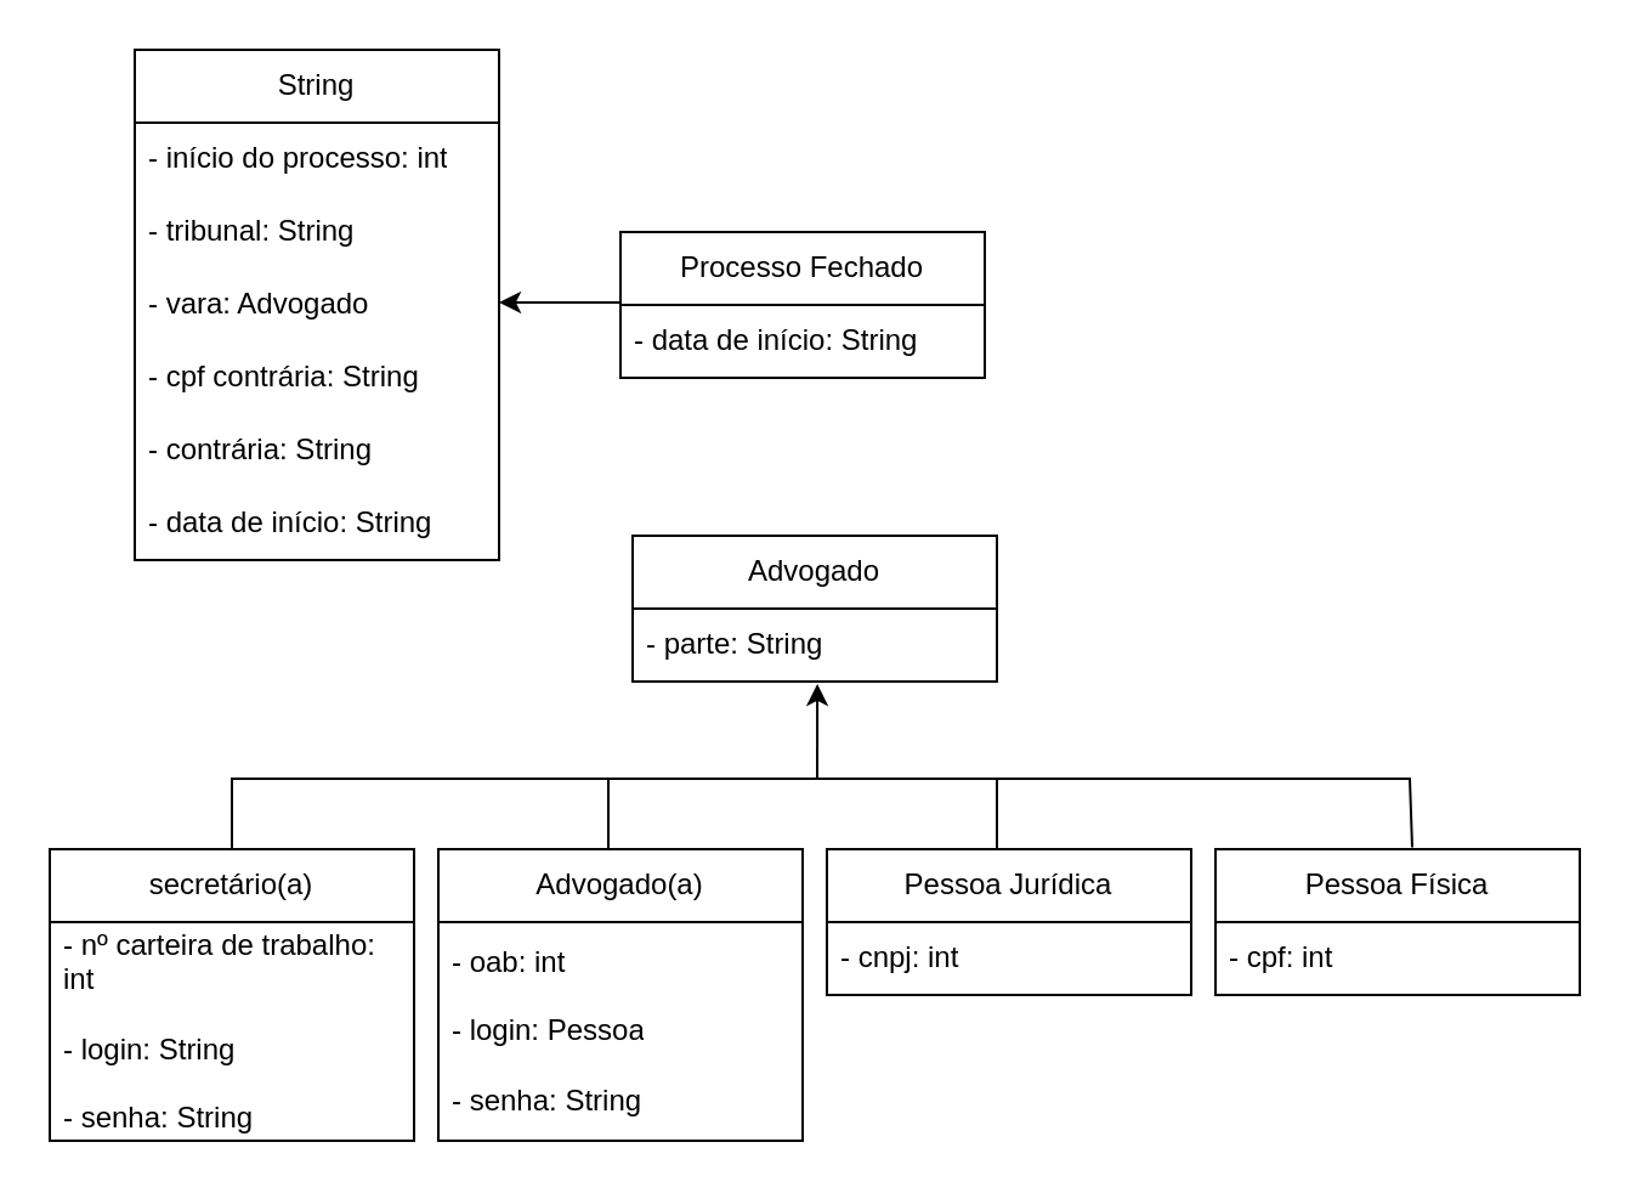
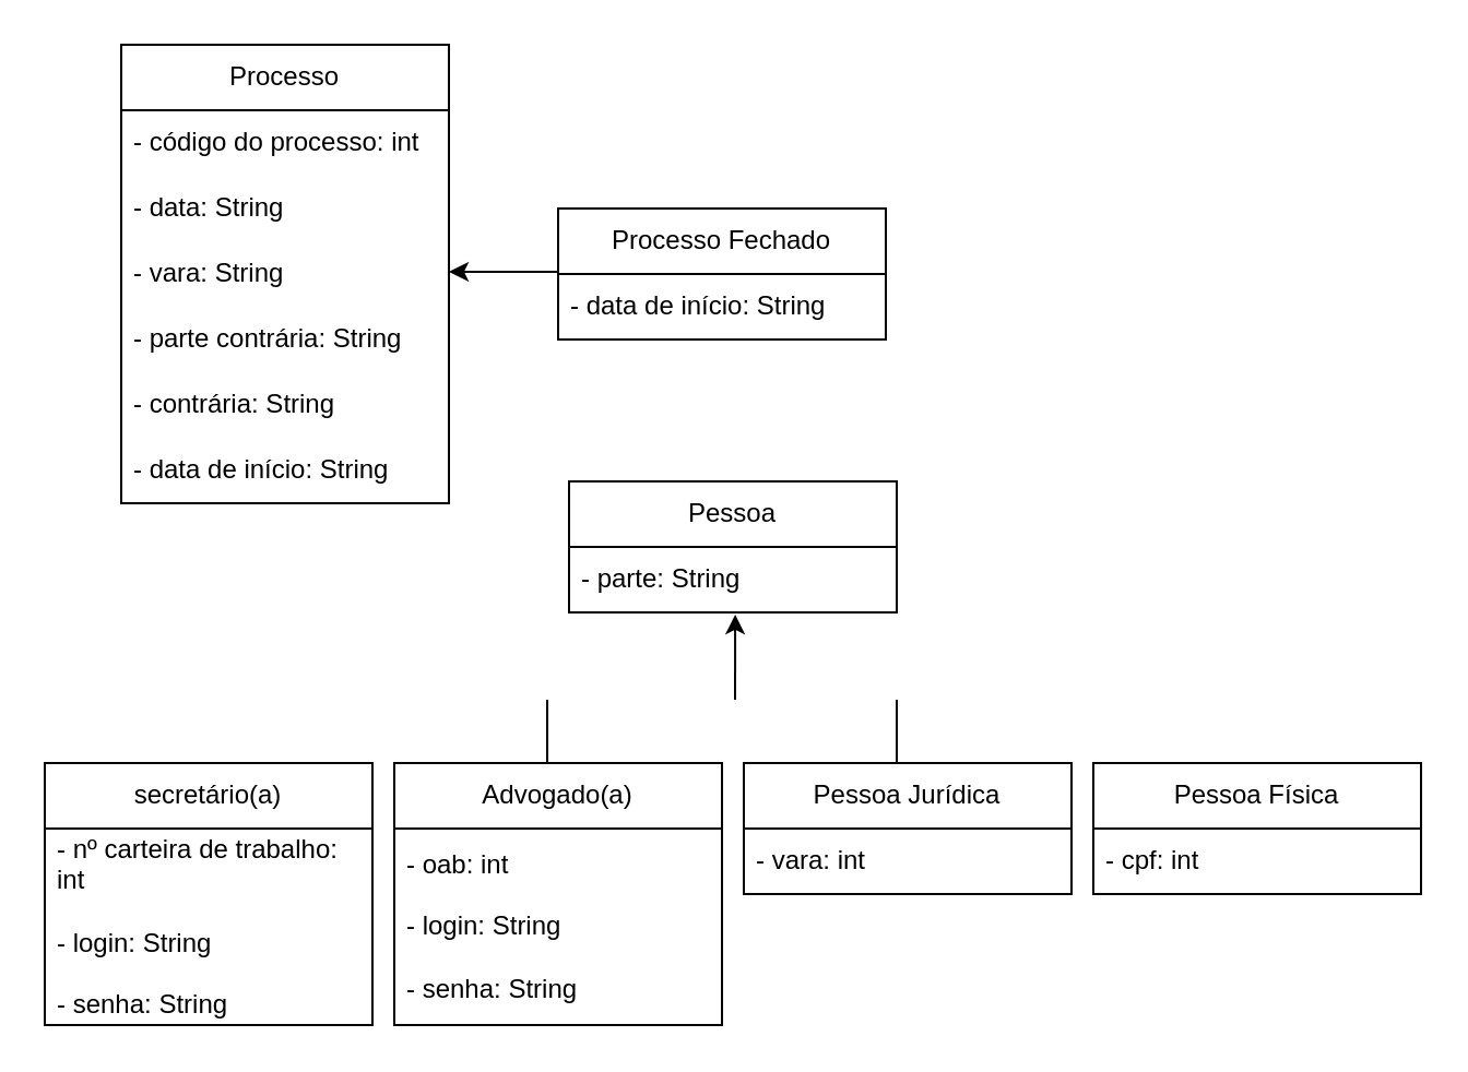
- <mxCell id="16" value="String" style="swimlane;fontStyle=0;childLayout=stackLayout;horizontal=1;startSize=30;horizontalStack=0;resizeParent=1;resizeParentMax=0;resizeLast=0;collapsible=1;marginBottom=0;whiteSpace=wrap;html=1;" vertex="1" parent="1"><mxGeometry x="55" y="20" width="150" height="210" as="geometry" /></mxCell>
+ <mxCell id="16" value="Processo" style="swimlane;fontStyle=0;childLayout=stackLayout;horizontal=1;startSize=30;horizontalStack=0;resizeParent=1;resizeParentMax=0;resizeLast=0;collapsible=1;marginBottom=0;whiteSpace=wrap;html=1;" vertex="1" parent="1"><mxGeometry x="55" y="20" width="150" height="210" as="geometry" /></mxCell>
- <mxCell id="17" value="- início do processo: int" style="text;strokeColor=none;fillColor=none;align=left;verticalAlign=middle;spacingLeft=4;spacingRight=4;overflow=hidden;points=[[0,0.5],[1,0.5]];portConstraint=eastwest;rotatable=0;whiteSpace=wrap;html=1;" vertex="1" parent="16"><mxGeometry y="30" width="150" height="30" as="geometry" /></mxCell>
+ <mxCell id="17" value="- código do processo: int" style="text;strokeColor=none;fillColor=none;align=left;verticalAlign=middle;spacingLeft=4;spacingRight=4;overflow=hidden;points=[[0,0.5],[1,0.5]];portConstraint=eastwest;rotatable=0;whiteSpace=wrap;html=1;" vertex="1" parent="16"><mxGeometry y="30" width="150" height="30" as="geometry" /></mxCell>
- <mxCell id="18" value="- tribunal: String" style="text;strokeColor=none;fillColor=none;align=left;verticalAlign=middle;spacingLeft=4;spacingRight=4;overflow=hidden;points=[[0,0.5],[1,0.5]];portConstraint=eastwest;rotatable=0;whiteSpace=wrap;html=1;" vertex="1" parent="16"><mxGeometry y="60" width="150" height="30" as="geometry" /></mxCell>
+ <mxCell id="18" value="- data: String" style="text;strokeColor=none;fillColor=none;align=left;verticalAlign=middle;spacingLeft=4;spacingRight=4;overflow=hidden;points=[[0,0.5],[1,0.5]];portConstraint=eastwest;rotatable=0;whiteSpace=wrap;html=1;" vertex="1" parent="16"><mxGeometry y="60" width="150" height="30" as="geometry" /></mxCell>
- <mxCell id="19" value="- vara: Advogado" style="text;strokeColor=none;fillColor=none;align=left;verticalAlign=middle;spacingLeft=4;spacingRight=4;overflow=hidden;points=[[0,0.5],[1,0.5]];portConstraint=eastwest;rotatable=0;whiteSpace=wrap;html=1;" vertex="1" parent="16"><mxGeometry y="90" width="150" height="30" as="geometry" /></mxCell>
+ <mxCell id="19" value="- vara: String" style="text;strokeColor=none;fillColor=none;align=left;verticalAlign=middle;spacingLeft=4;spacingRight=4;overflow=hidden;points=[[0,0.5],[1,0.5]];portConstraint=eastwest;rotatable=0;whiteSpace=wrap;html=1;" vertex="1" parent="16"><mxGeometry y="90" width="150" height="30" as="geometry" /></mxCell>
- <mxCell id="20" value="- cpf contrária: String" style="text;strokeColor=none;fillColor=none;align=left;verticalAlign=middle;spacingLeft=4;spacingRight=4;overflow=hidden;points=[[0,0.5],[1,0.5]];portConstraint=eastwest;rotatable=0;whiteSpace=wrap;html=1;" vertex="1" parent="16"><mxGeometry y="120" width="150" height="30" as="geometry" /></mxCell>
+ <mxCell id="20" value="- parte contrária: String" style="text;strokeColor=none;fillColor=none;align=left;verticalAlign=middle;spacingLeft=4;spacingRight=4;overflow=hidden;points=[[0,0.5],[1,0.5]];portConstraint=eastwest;rotatable=0;whiteSpace=wrap;html=1;" vertex="1" parent="16"><mxGeometry y="120" width="150" height="30" as="geometry" /></mxCell>
- <mxCell id="2" value="Advogado" style="swimlane;fontStyle=0;childLayout=stackLayout;horizontal=1;startSize=30;horizontalStack=0;resizeParent=1;resizeParentMax=0;resizeLast=0;collapsible=1;marginBottom=0;whiteSpace=wrap;html=1;" vertex="1" parent="1"><mxGeometry x="260" y="220" width="150" height="60" as="geometry" /></mxCell>
+ <mxCell id="2" value="Pessoa" style="swimlane;fontStyle=0;childLayout=stackLayout;horizontal=1;startSize=30;horizontalStack=0;resizeParent=1;resizeParentMax=0;resizeLast=0;collapsible=1;marginBottom=0;whiteSpace=wrap;html=1;" vertex="1" parent="1"><mxGeometry x="260" y="220" width="150" height="60" as="geometry" /></mxCell>
- <mxCell id="12" value="" style="endArrow=none;html=1;rounded=0;exitX=0.5;exitY=0;exitDx=0;exitDy=0;entryX=0.54;entryY=-0.013;entryDx=0;entryDy=0;entryPerimeter=0;" edge="1" parent="1" source="10" target="4"><mxGeometry width="50" height="50" relative="1" as="geometry"><mxPoint x="90" y="340" as="sourcePoint" /><mxPoint x="570" y="340" as="targetPoint" /><Array as="points"><mxPoint x="95" y="320" /><mxPoint x="250" y="320" /><mxPoint x="470" y="320" /><mxPoint x="580" y="320" /></Array></mxGeometry></mxCell>
- <mxCell id="7" value="- cnpj: int" style="text;strokeColor=none;fillColor=none;align=left;verticalAlign=middle;spacingLeft=4;spacingRight=4;overflow=hidden;points=[[0,0.5],[1,0.5]];portConstraint=eastwest;rotatable=0;whiteSpace=wrap;html=1;" vertex="1" parent="6"><mxGeometry y="30" width="150" height="30" as="geometry" /></mxCell>
+ <mxCell id="7" value="- vara: int" style="text;strokeColor=none;fillColor=none;align=left;verticalAlign=middle;spacingLeft=4;spacingRight=4;overflow=hidden;points=[[0,0.5],[1,0.5]];portConstraint=eastwest;rotatable=0;whiteSpace=wrap;html=1;" vertex="1" parent="6"><mxGeometry y="30" width="150" height="30" as="geometry" /></mxCell>
- <mxCell id="9" value="- oab: int&lt;br&gt;&lt;br&gt;- login: Pessoa&lt;br&gt;&lt;br&gt;- senha: String" style="text;strokeColor=none;fillColor=none;align=left;verticalAlign=middle;spacingLeft=4;spacingRight=4;overflow=hidden;points=[[0,0.5],[1,0.5]];portConstraint=eastwest;rotatable=0;whiteSpace=wrap;html=1;" vertex="1" parent="8"><mxGeometry y="30" width="150" height="90" as="geometry" /></mxCell>
+ <mxCell id="9" value="- oab: int&lt;br&gt;&lt;br&gt;- login: String&lt;br&gt;&lt;br&gt;- senha: String" style="text;strokeColor=none;fillColor=none;align=left;verticalAlign=middle;spacingLeft=4;spacingRight=4;overflow=hidden;points=[[0,0.5],[1,0.5]];portConstraint=eastwest;rotatable=0;whiteSpace=wrap;html=1;" vertex="1" parent="8"><mxGeometry y="30" width="150" height="90" as="geometry" /></mxCell>
